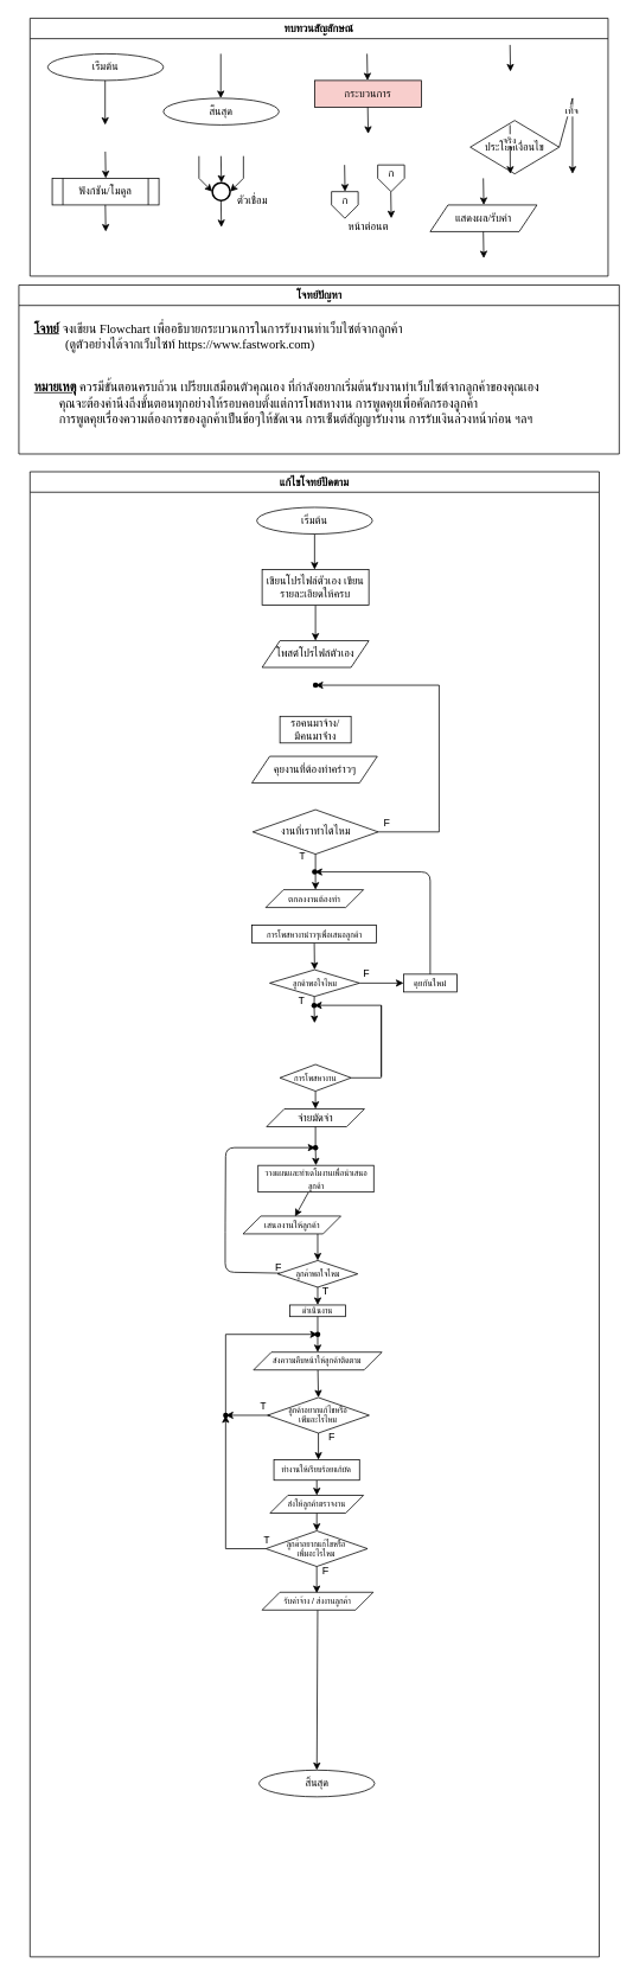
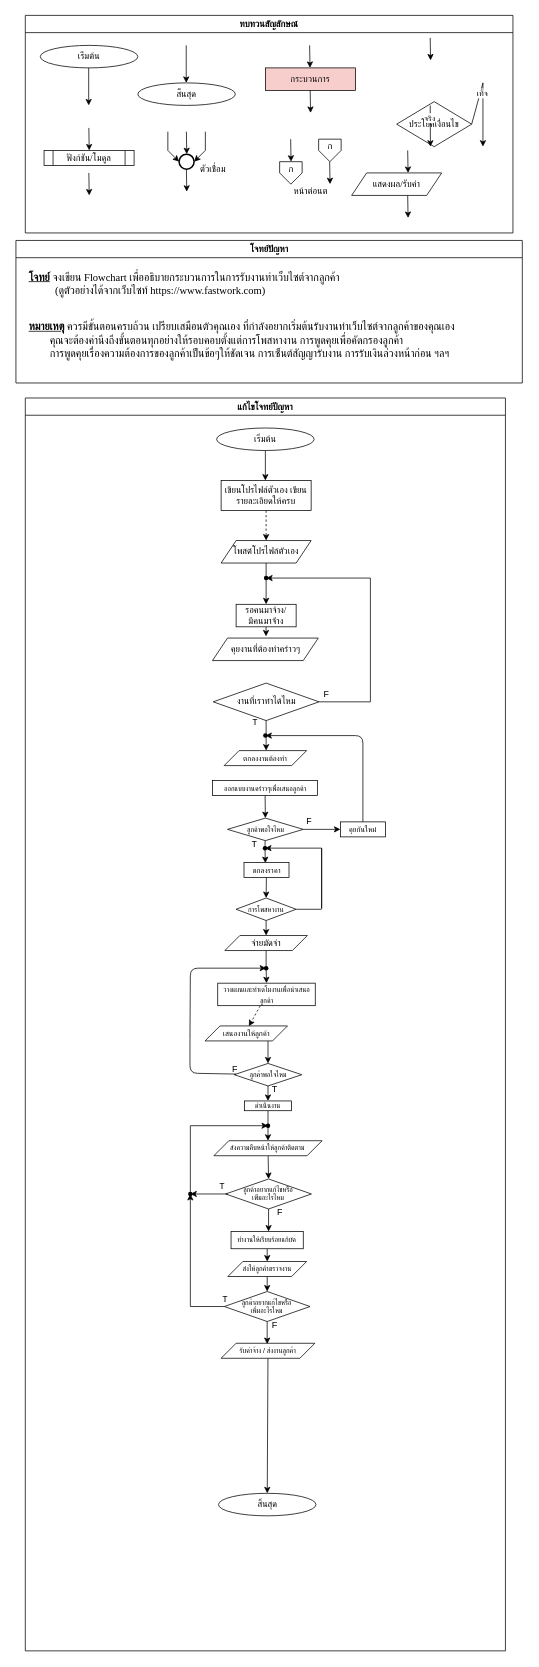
- <mxCell id="16" value="&lt;font data-font-src=&quot;https://fonts.googleapis.com/css?family=Sarabun&quot; face=&quot;Sarabun&quot;&gt;ฟังก์ชัน/โมดูล&lt;/font&gt;" style="shape=process;whiteSpace=wrap;html=1;backgroundOutline=1;" parent="2" vertex="1"><mxGeometry x="25" y="180" width="120" height="30" as="geometry" /></mxCell>
+ <mxCell id="16" value="&lt;font data-font-src=&quot;https://fonts.googleapis.com/css?family=Sarabun&quot; face=&quot;Sarabun&quot;&gt;ฟังก์ชัน/โมดูล&lt;/font&gt;" style="shape=process;whiteSpace=wrap;html=1;backgroundOutline=1;" parent="2" vertex="1"><mxGeometry x="25" y="180" width="120" height="20" as="geometry" /></mxCell>
- <mxCell id="32" value="แสดงผล/รับค่า" style="shape=parallelogram;perimeter=parallelogramPerimeter;whiteSpace=wrap;html=1;fixedSize=1;fontFamily=Sarabun;fontSource=https%3A%2F%2Ffonts.googleapis.com%2Fcss%3Ffamily%3DSarabun;" parent="2" vertex="1"><mxGeometry x="450" y="210" width="120" height="30" as="geometry" /></mxCell>
+ <mxCell id="32" value="แสดงผล/รับค่า" style="shape=parallelogram;perimeter=parallelogramPerimeter;whiteSpace=wrap;html=1;fixedSize=1;fontFamily=Sarabun;fontSource=https%3A%2F%2Ffonts.googleapis.com%2Fcss%3Ffamily%3DSarabun;" parent="2" vertex="1"><mxGeometry x="435" y="210" width="120" height="30" as="geometry" /></mxCell>
- <mxCell id="35" value="แก้ไขโจทย์ปัดตาม" style="swimlane;fontFamily=Sarabun;fontSource=https%3A%2F%2Ffonts.googleapis.com%2Fcss%3Ffamily%3DSarabun;" parent="1" vertex="1"><mxGeometry x="33" y="530" width="640" height="1670" as="geometry" /></mxCell>
+ <mxCell id="35" value="แก้ไขโจทย์ปัญหา" style="swimlane;fontFamily=Sarabun;fontSource=https%3A%2F%2Ffonts.googleapis.com%2Fcss%3Ffamily%3DSarabun;" parent="1" vertex="1"><mxGeometry x="33" y="530" width="640" height="1670" as="geometry" /></mxCell>
- <mxCell id="40" style="edgeStyle=none;html=1;entryX=0.5;entryY=0;entryDx=0;entryDy=0;" parent="35" source="41" target="39" edge="1"><mxGeometry relative="1" as="geometry" /></mxCell>
+ <mxCell id="40" style="edgeStyle=none;html=1;entryX=0.5;entryY=0;entryDx=0;entryDy=0;dashed=1;" parent="35" source="41" target="39" edge="1"><mxGeometry relative="1" as="geometry" /></mxCell>
+ <mxCell id="38" style="edgeStyle=none;html=1;entryX=0.5;entryY=0;entryDx=0;entryDy=0;" parent="35" source="39" target="43" edge="1"><mxGeometry relative="1" as="geometry" /></mxCell>
+ <mxCell id="42" style="edgeStyle=none;html=1;entryX=0.506;entryY=-0.073;entryDx=0;entryDy=0;entryPerimeter=0;endArrow=classic;endFill=1;" parent="35" source="43" target="47" edge="1"><mxGeometry relative="1" as="geometry" /></mxCell>
- <mxCell id="58" value="&lt;font style=&quot;font-size: 9px;&quot;&gt;การโพสหางาน่าวๆเพื่อเสนอลูกค้า&lt;/font&gt;" style="rounded=0;whiteSpace=wrap;html=1;fontFamily=Sarabun;fontSource=https%3A%2F%2Ffonts.googleapis.com%2Fcss%3Ffamily%3DSarabun;" vertex="1" parent="35"><mxGeometry x="249.5" y="510" width="140" height="20" as="geometry" /></mxCell>
+ <mxCell id="58" value="&lt;font style=&quot;font-size: 9px;&quot;&gt;ออกแบบงานคร่าวๆเพื่อเสนอลูกค้า&lt;/font&gt;" style="rounded=0;whiteSpace=wrap;html=1;fontFamily=Sarabun;fontSource=https%3A%2F%2Ffonts.googleapis.com%2Fcss%3Ffamily%3DSarabun;" vertex="1" parent="35"><mxGeometry x="249.5" y="510" width="140" height="20" as="geometry" /></mxCell>
+ <mxCell id="65" value="&lt;font size=&quot;1&quot;&gt;ตกลงราคา&lt;/font&gt;" style="rounded=0;whiteSpace=wrap;html=1;fontFamily=Sarabun;fontSource=https%3A%2F%2Ffonts.googleapis.com%2Fcss%3Ffamily%3DSarabun;" vertex="1" parent="35"><mxGeometry x="291.5" y="619" width="60" height="20" as="geometry" /></mxCell>
+ <mxCell id="64" style="edgeStyle=none;html=1;entryX=0.5;entryY=0;entryDx=0;entryDy=0;fontSize=9;endArrow=classic;endFill=1;" edge="1" parent="35" source="65" target="67"><mxGeometry relative="1" as="geometry" /></mxCell>
- <mxCell id="51" style="edgeStyle=none;html=1;entryX=0.532;entryY=0.023;entryDx=0;entryDy=0;fontSize=10;endArrow=classic;endFill=1;entryPerimeter=0;" edge="1" parent="35" source="52" target="56"><mxGeometry relative="1" as="geometry" /></mxCell>
+ <mxCell id="51" style="edgeStyle=none;html=1;entryX=0.532;entryY=0.023;entryDx=0;entryDy=0;fontSize=10;endArrow=classic;endFill=1;entryPerimeter=0;dashed=1;" edge="1" parent="35" source="52" target="56"><mxGeometry relative="1" as="geometry" /></mxCell>
